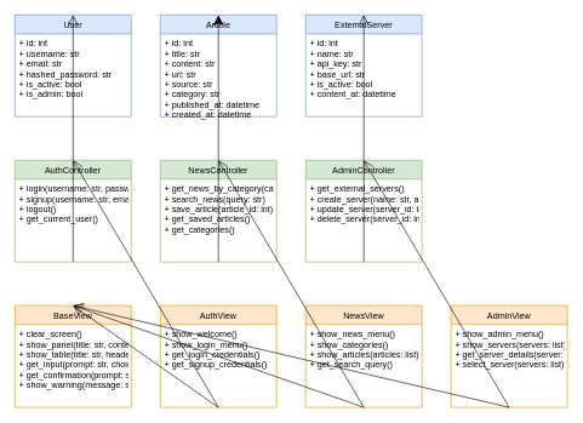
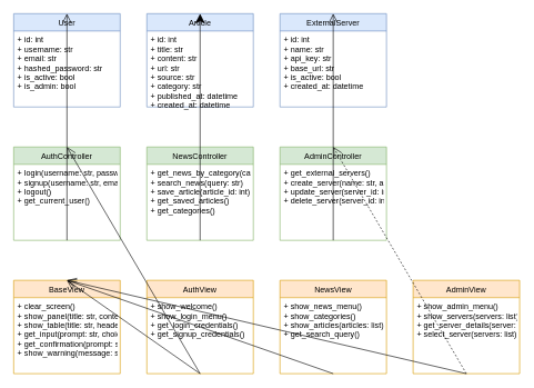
- <mxCell id="7" value="+ id: int&#10;+ name: str&#10;+ api_key: str&#10;+ base_url: str&#10;+ is_active: bool&#10;+ content_at: datetime" style="text;strokeColor=none;fillColor=none;align=left;verticalAlign=top;spacingLeft=4;spacingRight=4;overflow=hidden;rotatable=0;points=[[0,0.5],[1,0.5]];portConstraint=eastwest;" vertex="1" parent="6"><mxGeometry y="26" width="160" height="114" as="geometry" /></mxCell>
+ <mxCell id="7" value="+ id: int&#10;+ name: str&#10;+ api_key: str&#10;+ base_url: str&#10;+ is_active: bool&#10;+ created_at: datetime" style="text;strokeColor=none;fillColor=none;align=left;verticalAlign=top;spacingLeft=4;spacingRight=4;overflow=hidden;rotatable=0;points=[[0,0.5],[1,0.5]];portConstraint=eastwest;" vertex="1" parent="6"><mxGeometry y="26" width="160" height="114" as="geometry" /></mxCell>
- <mxCell id="29" value="" style="endArrow=open;endFill=1;endSize=12;html=1;rounded=0;exitX=0.5;exitY=1;exitDx=0;exitDy=0;entryX=0.5;entryY=0;entryDx=0;entryDy=0;" edge="1" parent="1" source="18" target="10"><mxGeometry width="160" relative="1" as="geometry"><mxPoint x="500" y="560" as="sourcePoint" /><mxPoint x="660" y="560" as="targetPoint" /></mxGeometry></mxCell>
- <mxCell id="30" value="" style="endArrow=open;endFill=1;endSize=12;html=1;rounded=0;exitX=0.5;exitY=1;exitDx=0;exitDy=0;entryX=0.5;entryY=0;entryDx=0;entryDy=0;" edge="1" parent="1" source="20" target="12"><mxGeometry width="160" relative="1" as="geometry"><mxPoint x="700" y="560" as="sourcePoint" /><mxPoint x="860" y="560" as="targetPoint" /></mxGeometry></mxCell>
+ <mxCell id="30" value="" style="endArrow=open;endFill=1;endSize=12;html=1;rounded=0;exitX=0.5;exitY=1;exitDx=0;exitDy=0;entryX=0.5;entryY=0;entryDx=0;entryDy=0;dashed=1;" edge="1" parent="1" source="20" target="12"><mxGeometry width="160" relative="1" as="geometry"><mxPoint x="700" y="560" as="sourcePoint" /><mxPoint x="860" y="560" as="targetPoint" /></mxGeometry></mxCell>
